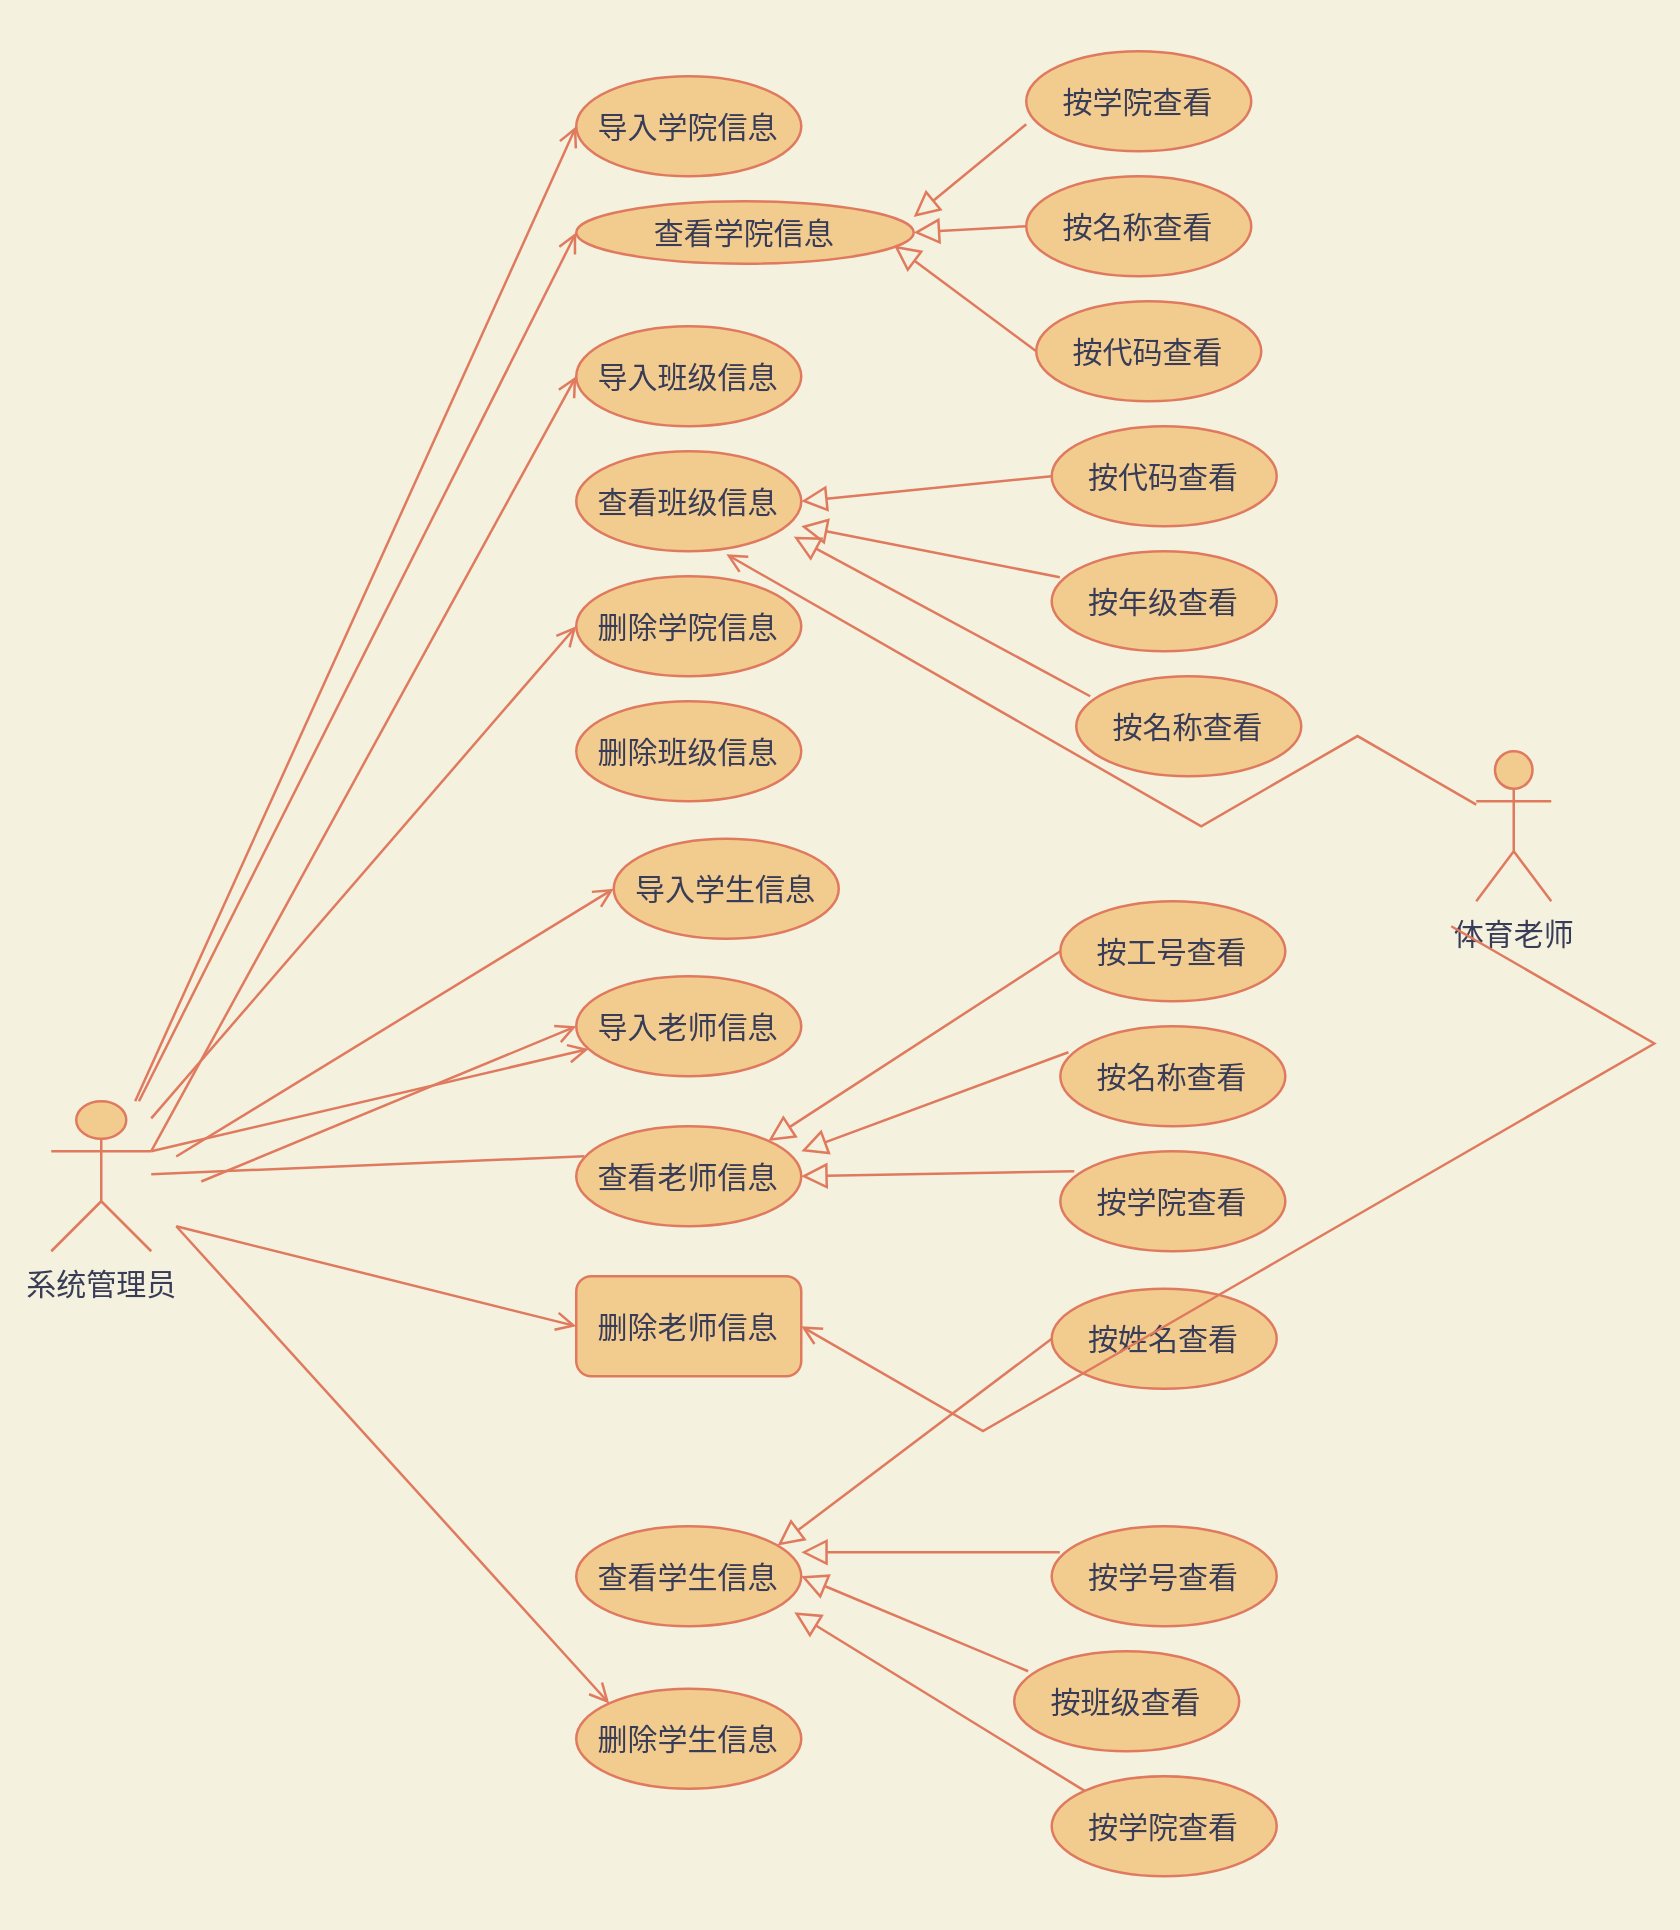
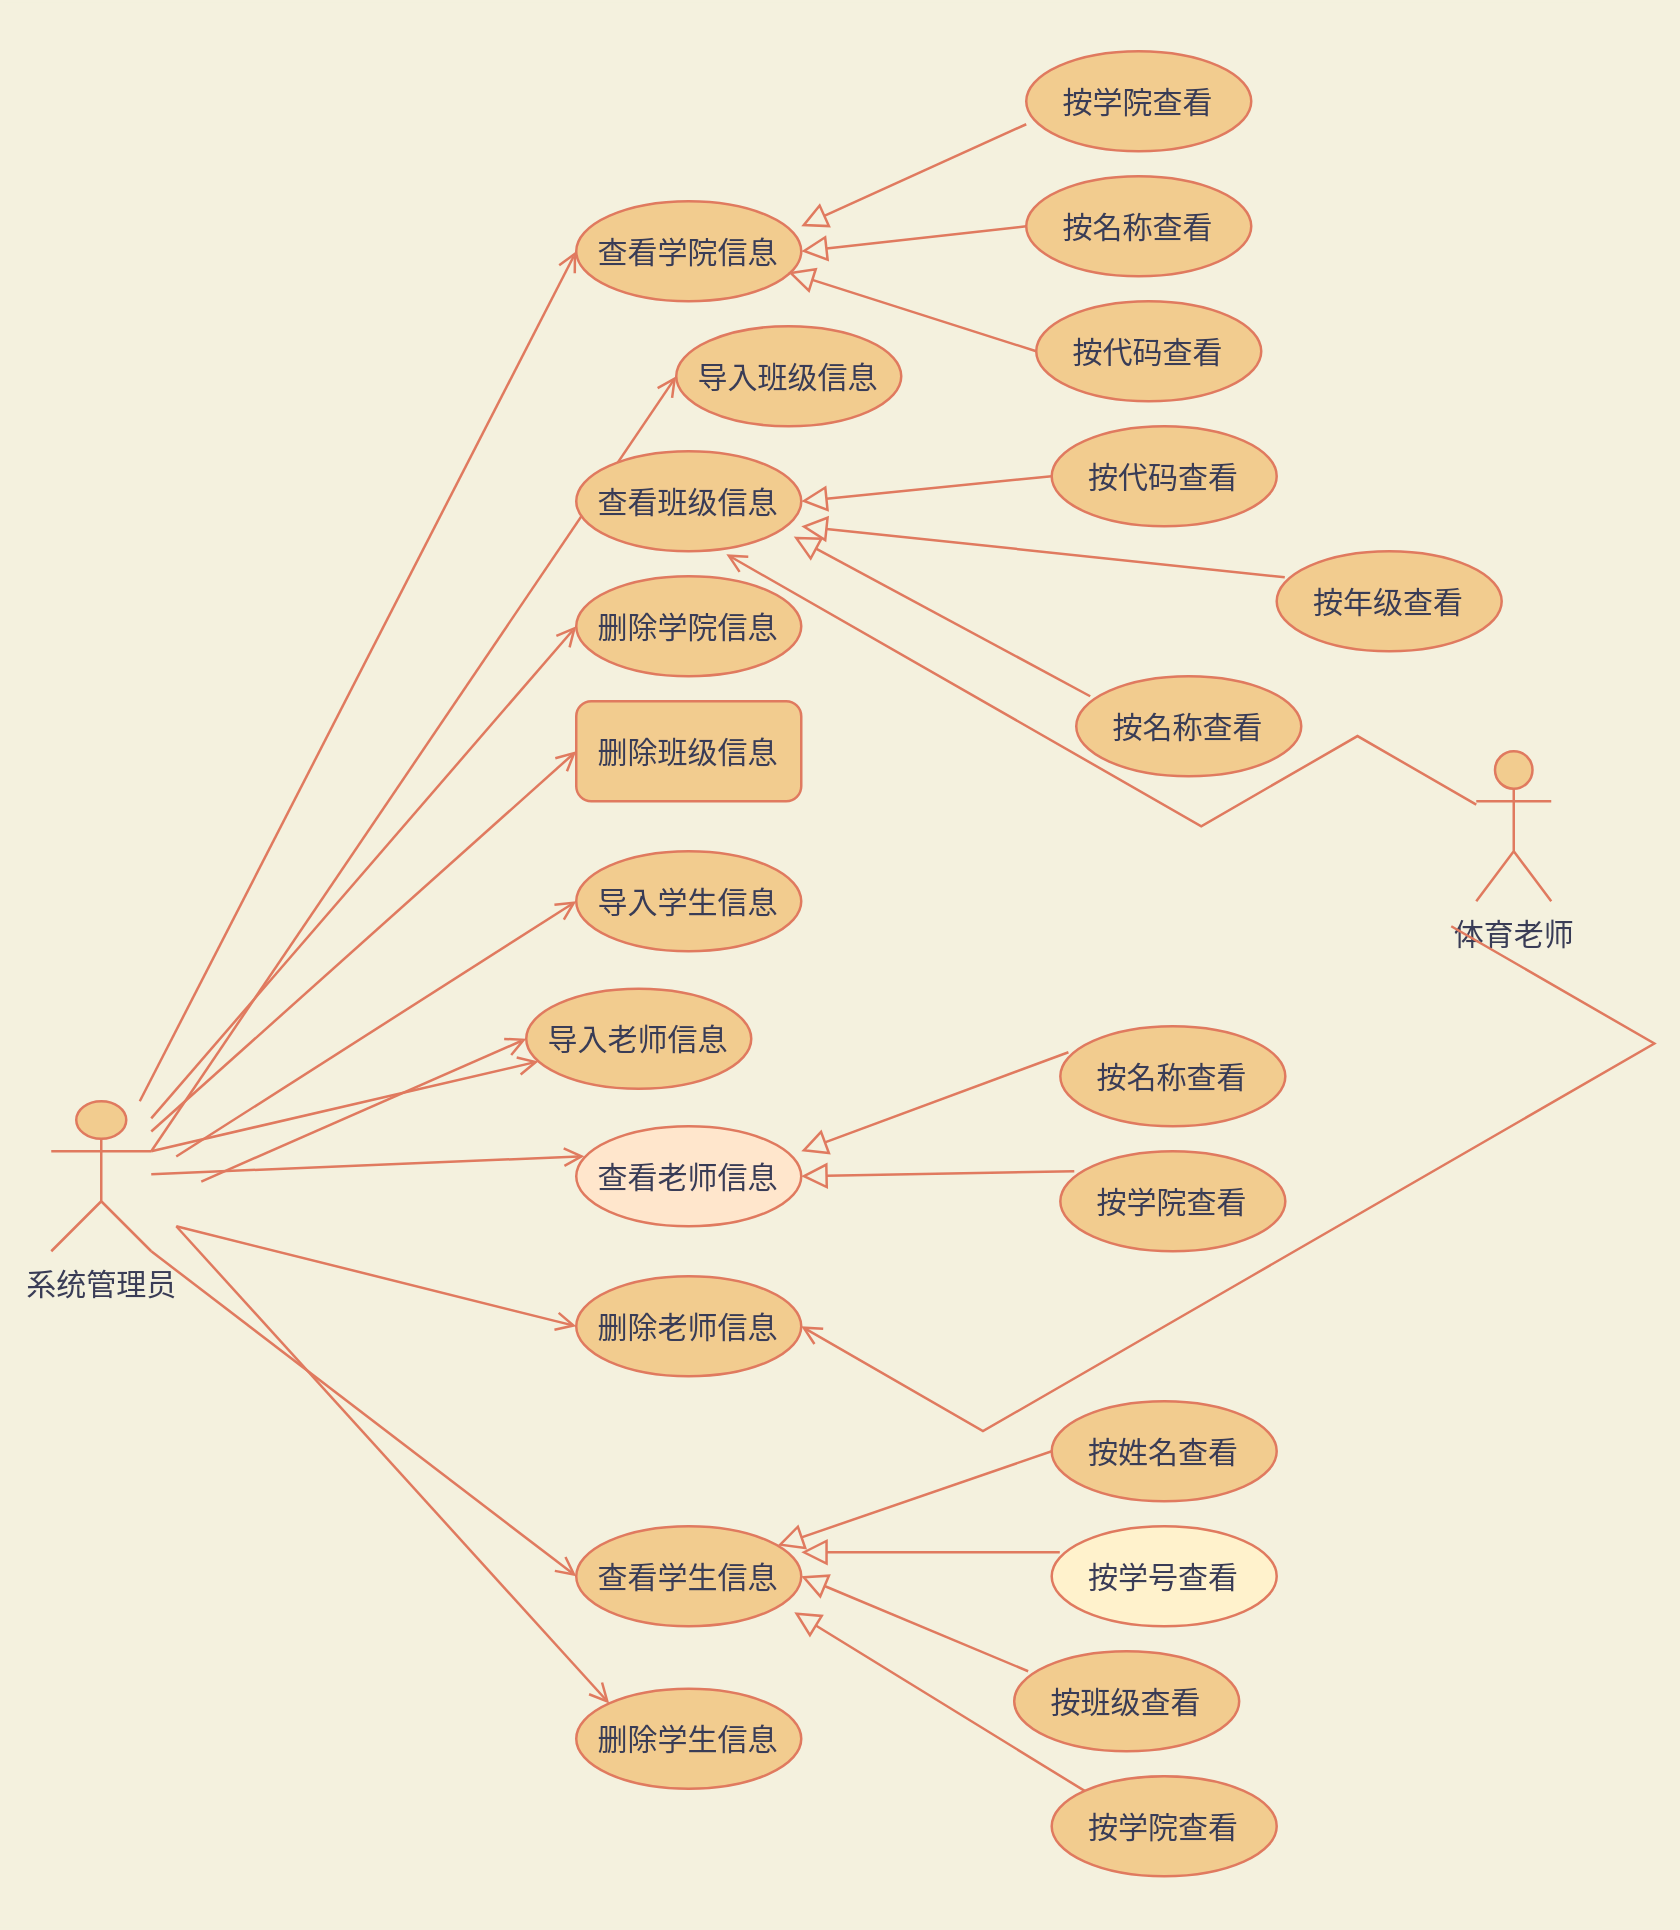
- <mxCell id="3" value="导入学院信息" style="ellipse;fillColor=#F2CC8F;strokeColor=#E07A5F;fontColor=#393C56;" parent="1" vertex="1"><mxGeometry x="230" y="30" width="90" height="40" as="geometry" /></mxCell>
- <mxCell id="4" value="查看学院信息" style="ellipse;fillColor=#F2CC8F;strokeColor=#E07A5F;fontColor=#393C56;" parent="1" vertex="1"><mxGeometry x="230" y="80" width="135" height="25" as="geometry" /></mxCell>
+ <mxCell id="4" value="查看学院信息" style="ellipse;fillColor=#F2CC8F;strokeColor=#E07A5F;fontColor=#393C56;" parent="1" vertex="1"><mxGeometry x="230" y="80" width="90" height="40" as="geometry" /></mxCell>
- <mxCell id="5" value="导入班级信息" style="ellipse;fillColor=#F2CC8F;strokeColor=#E07A5F;fontColor=#393C56;" parent="1" vertex="1"><mxGeometry x="230" y="130" width="90" height="40" as="geometry" /></mxCell>
+ <mxCell id="5" value="导入班级信息" style="ellipse;fillColor=#F2CC8F;strokeColor=#E07A5F;fontColor=#393C56;" parent="1" vertex="1"><mxGeometry x="270" y="130" width="90" height="40" as="geometry" /></mxCell>
- <mxCell id="31" value="按年级查看" style="ellipse;fillColor=#F2CC8F;strokeColor=#E07A5F;fontColor=#393C56;" parent="1" vertex="1"><mxGeometry x="420.18" y="220" width="90" height="40" as="geometry" /></mxCell>
+ <mxCell id="31" value="按年级查看" style="ellipse;fillColor=#F2CC8F;strokeColor=#E07A5F;fontColor=#393C56;" parent="1" vertex="1"><mxGeometry x="510.18" y="220" width="90" height="40" as="geometry" /></mxCell>
- <mxCell id="6" value="" style="endArrow=open;startArrow=none;endFill=0;startFill=0;html=1;verticalAlign=bottom;labelBackgroundColor=none;strokeWidth=1;rounded=0;entryX=0;entryY=0.5;entryDx=0;entryDy=0;strokeColor=#E07A5F;fontColor=#393C56;" parent="1" source="2" target="3" edge="1"><mxGeometry width="160" relative="1" as="geometry"><mxPoint x="140" y="79" as="sourcePoint" /><mxPoint x="241.62" y="-30.4" as="targetPoint" /></mxGeometry></mxCell>
- <mxCell id="24" value="删除班级信息" style="ellipse;fillColor=#F2CC8F;strokeColor=#E07A5F;fontColor=#393C56;" parent="1" vertex="1"><mxGeometry x="230" y="280" width="90" height="40" as="geometry" /></mxCell>
+ <mxCell id="24" value="删除班级信息" style="fillColor=#F2CC8F;strokeColor=#E07A5F;fontColor=#393C56;rounded=1;" parent="1" vertex="1"><mxGeometry x="230" y="280" width="90" height="40" as="geometry" /></mxCell>
- <mxCell id="27" value="导入学生信息" style="ellipse;fillColor=#F2CC8F;strokeColor=#E07A5F;fontColor=#393C56;" parent="1" vertex="1"><mxGeometry x="245" y="335" width="90" height="40" as="geometry" /></mxCell>
+ <mxCell id="27" value="导入学生信息" style="ellipse;fillColor=#F2CC8F;strokeColor=#E07A5F;fontColor=#393C56;" parent="1" vertex="1"><mxGeometry x="230" y="340" width="90" height="40" as="geometry" /></mxCell>
+ <mxCell id="26" value="" style="endArrow=open;startArrow=none;endFill=0;startFill=0;html=1;verticalAlign=bottom;labelBackgroundColor=none;strokeWidth=1;rounded=0;entryX=0;entryY=0.5;entryDx=0;entryDy=0;strokeColor=#E07A5F;fontColor=#393C56;" parent="1" source="2" target="24" edge="1"><mxGeometry width="160" relative="1" as="geometry"><mxPoint x="90" y="200" as="sourcePoint" /><mxPoint x="250" y="220" as="targetPoint" /></mxGeometry></mxCell>
- <mxCell id="16" value="按工号查看" style="ellipse;fillColor=#F2CC8F;strokeColor=#E07A5F;fontColor=#393C56;" parent="1" vertex="1"><mxGeometry x="423.63" y="360" width="90" height="40" as="geometry" /></mxCell>
- <mxCell id="28" value="导入老师信息" style="ellipse;fillColor=#F2CC8F;strokeColor=#E07A5F;fontColor=#393C56;" parent="1" vertex="1"><mxGeometry x="230" y="390" width="90" height="40" as="geometry" /></mxCell>
+ <mxCell id="28" value="导入老师信息" style="ellipse;fillColor=#F2CC8F;strokeColor=#E07A5F;fontColor=#393C56;" parent="1" vertex="1"><mxGeometry x="210" y="395" width="90" height="40" as="geometry" /></mxCell>
- <mxCell id="17" value="" style="endArrow=block;startArrow=none;endFill=0;startFill=0;endSize=8;html=1;verticalAlign=bottom;labelBackgroundColor=none;rounded=0;exitX=0;exitY=0.5;exitDx=0;exitDy=0;entryX=1;entryY=0;entryDx=0;entryDy=0;strokeColor=#E07A5F;fontColor=#393C56;" parent="1" source="16" target="37" edge="1"><mxGeometry width="160" relative="1" as="geometry"><mxPoint x="439.23" y="370" as="sourcePoint" /><mxPoint x="314.004" y="417.74" as="targetPoint" /></mxGeometry></mxCell>
- <mxCell id="51" value="" style="endArrow=none;startArrow=none;endFill=0;startFill=0;html=1;verticalAlign=bottom;labelBackgroundColor=none;strokeWidth=1;rounded=0;entryX=0.036;entryY=0.3;entryDx=0;entryDy=0;entryPerimeter=0;strokeColor=#E07A5F;fontColor=#393C56;" parent="1" source="2" target="37" edge="1"><mxGeometry width="160" relative="1" as="geometry"><mxPoint x="110" y="502.105" as="sourcePoint" /><mxPoint x="280" y="350" as="targetPoint" /></mxGeometry></mxCell>
+ <mxCell id="51" value="" style="endArrow=open;startArrow=none;endFill=0;startFill=0;html=1;verticalAlign=bottom;labelBackgroundColor=none;strokeWidth=1;rounded=0;entryX=0.036;entryY=0.3;entryDx=0;entryDy=0;entryPerimeter=0;strokeColor=#E07A5F;fontColor=#393C56;" parent="1" source="2" target="37" edge="1"><mxGeometry width="160" relative="1" as="geometry"><mxPoint x="110" y="502.105" as="sourcePoint" /><mxPoint x="280" y="350" as="targetPoint" /></mxGeometry></mxCell>
- <mxCell id="37" value="查看老师信息" style="ellipse;fillColor=#F2CC8F;strokeColor=#E07A5F;fontColor=#393C56;" parent="1" vertex="1"><mxGeometry x="230" y="450" width="90" height="40" as="geometry" /></mxCell>
+ <mxCell id="37" value="查看老师信息" style="ellipse;fillColor=#ffe6cc;strokeColor=#E07A5F;fontColor=#393C56;" parent="1" vertex="1"><mxGeometry x="230" y="450" width="90" height="40" as="geometry" /></mxCell>
- <mxCell id="38" value="删除老师信息" style="fillColor=#F2CC8F;strokeColor=#E07A5F;fontColor=#393C56;rounded=1;" parent="1" vertex="1"><mxGeometry x="230" y="510" width="90" height="40" as="geometry" /></mxCell>
+ <mxCell id="38" value="删除老师信息" style="ellipse;fillColor=#F2CC8F;strokeColor=#E07A5F;fontColor=#393C56;" parent="1" vertex="1"><mxGeometry x="230" y="510" width="90" height="40" as="geometry" /></mxCell>
- <mxCell id="39" value="按姓名查看" style="ellipse;fillColor=#F2CC8F;strokeColor=#E07A5F;fontColor=#393C56;" parent="1" vertex="1"><mxGeometry x="420.18" y="515" width="90" height="40" as="geometry" /></mxCell>
+ <mxCell id="39" value="按姓名查看" style="ellipse;fillColor=#F2CC8F;strokeColor=#E07A5F;fontColor=#393C56;" parent="1" vertex="1"><mxGeometry x="420.18" y="560" width="90" height="40" as="geometry" /></mxCell>
+ <mxCell id="52" value="" style="endArrow=open;startArrow=none;endFill=0;startFill=0;html=1;verticalAlign=bottom;labelBackgroundColor=none;strokeWidth=1;rounded=0;entryX=0;entryY=0.5;entryDx=0;entryDy=0;exitX=1;exitY=1;exitDx=0;exitDy=0;exitPerimeter=0;strokeColor=#E07A5F;fontColor=#393C56;" parent="1" source="2" target="35" edge="1"><mxGeometry width="160" relative="1" as="geometry"><mxPoint x="120" y="512.105" as="sourcePoint" /><mxPoint x="290" y="360" as="targetPoint" /></mxGeometry></mxCell>
- <mxCell id="41" value="按学号查看" style="ellipse;fillColor=#F2CC8F;strokeColor=#E07A5F;fontColor=#393C56;" parent="1" vertex="1"><mxGeometry x="420.18" y="610" width="90" height="40" as="geometry" /></mxCell>
+ <mxCell id="41" value="按学号查看" style="ellipse;fillColor=#fff2cc;strokeColor=#E07A5F;fontColor=#393C56;" parent="1" vertex="1"><mxGeometry x="420.18" y="610" width="90" height="40" as="geometry" /></mxCell>
